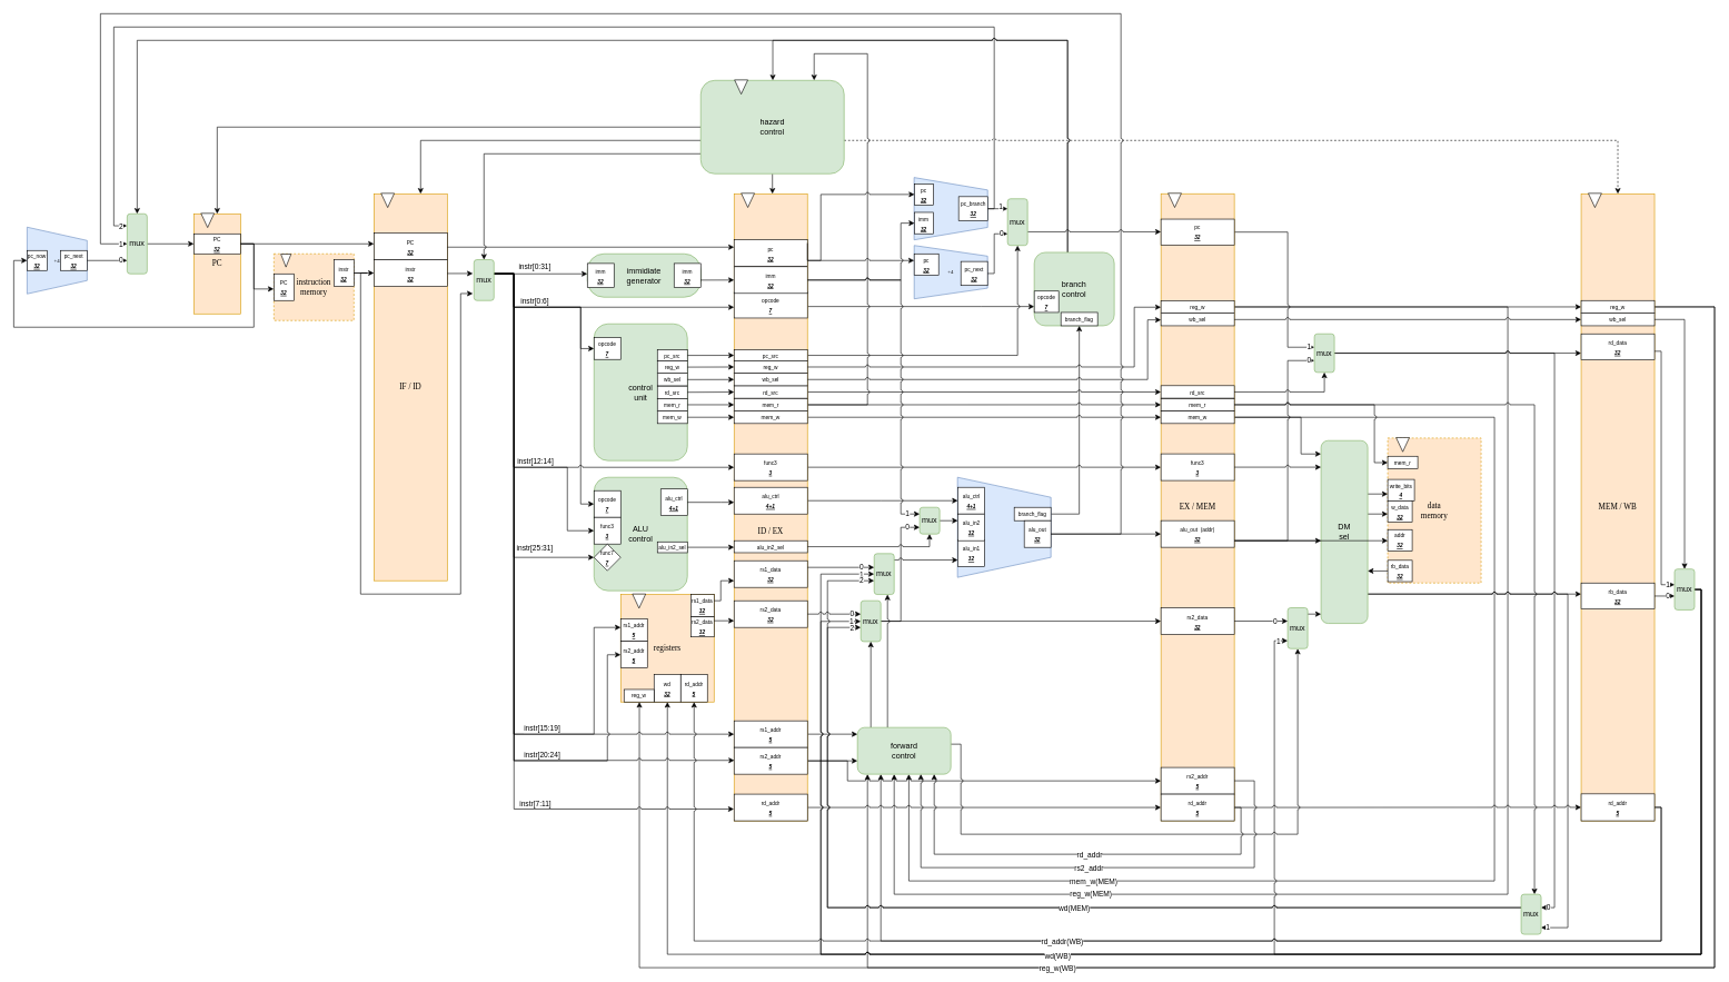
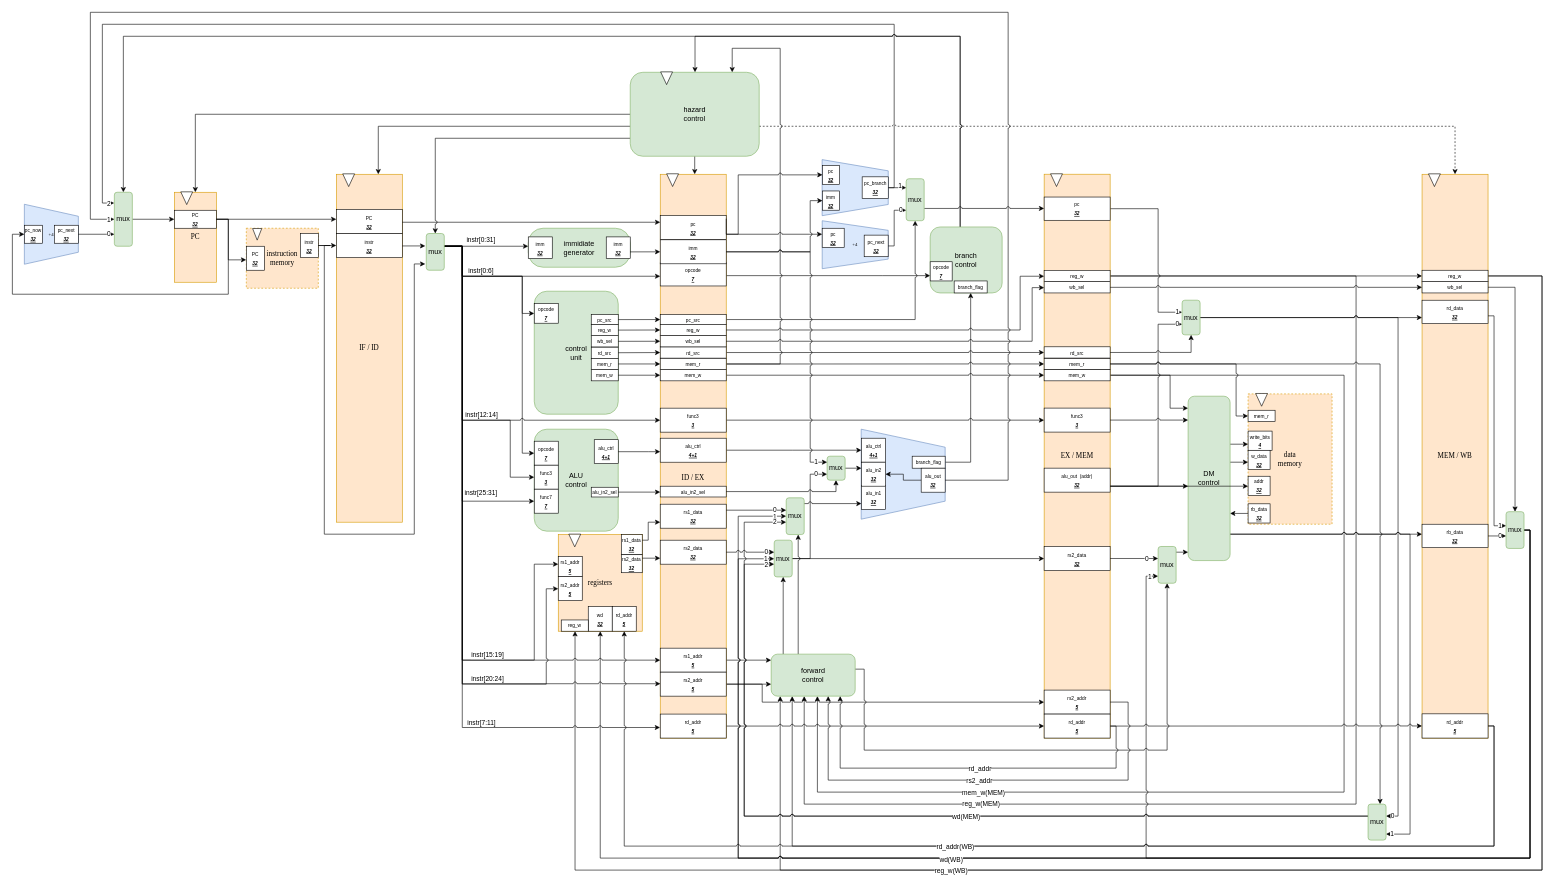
- <mxCell id="206" value="DM&lt;br&gt;sel" style="rounded=1;whiteSpace=wrap;html=1;fillColor=#d5e8d4;strokeColor=#82b366;container=1;" parent="1" vertex="1"><mxGeometry x="1980" y="660" width="70" height="274" as="geometry" /></mxCell>
+ <mxCell id="206" value="DM&lt;br&gt;control" style="rounded=1;whiteSpace=wrap;html=1;fillColor=#d5e8d4;strokeColor=#82b366;container=1;" parent="1" vertex="1"><mxGeometry x="1980" y="660" width="70" height="274" as="geometry" /></mxCell>
- <mxCell id="201" style="edgeStyle=orthogonalEdgeStyle;rounded=0;jumpStyle=arc;orthogonalLoop=1;jettySize=auto;html=1;" parent="1" source="197" target="83" edge="1"><mxGeometry relative="1" as="geometry" /></mxCell>
+ <mxCell id="201" style="edgeStyle=orthogonalEdgeStyle;rounded=0;jumpStyle=arc;orthogonalLoop=1;jettySize=auto;html=1;" parent="1" source="197" target="199" edge="1"><mxGeometry relative="1" as="geometry" /></mxCell>
- <mxCell id="157" value="&lt;font style=&quot;font-size: 8px&quot;&gt;func7&lt;br&gt;&lt;i&gt;&lt;b&gt;&lt;u&gt;7&lt;/u&gt;&lt;/b&gt;&lt;/i&gt;&lt;br&gt;&lt;/font&gt;" style="rhombus;whiteSpace=wrap;html=1;shadow=0;" parent="154" vertex="1"><mxGeometry y="100" width="40" height="40" as="geometry" /></mxCell>
+ <mxCell id="157" value="&lt;font style=&quot;font-size: 8px&quot;&gt;func7&lt;br&gt;&lt;i&gt;&lt;b&gt;&lt;u&gt;7&lt;/u&gt;&lt;/b&gt;&lt;/i&gt;&lt;br&gt;&lt;/font&gt;" style="rounded=0;whiteSpace=wrap;html=1;shadow=0;" parent="154" vertex="1"><mxGeometry y="100" width="40" height="40" as="geometry" /></mxCell>
